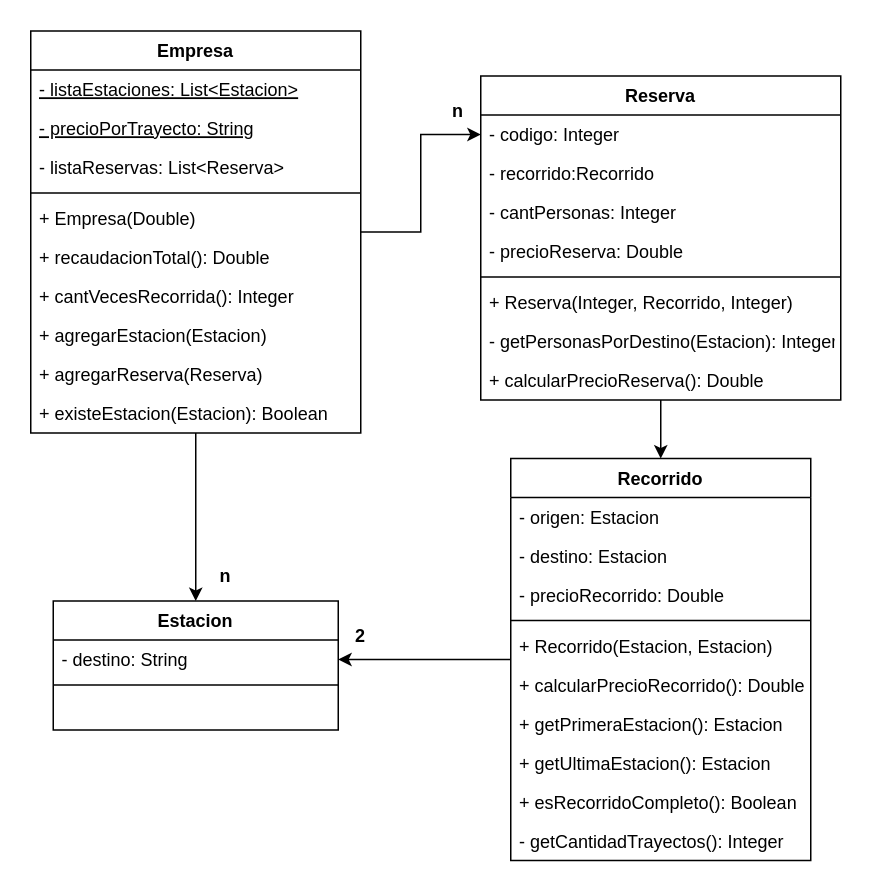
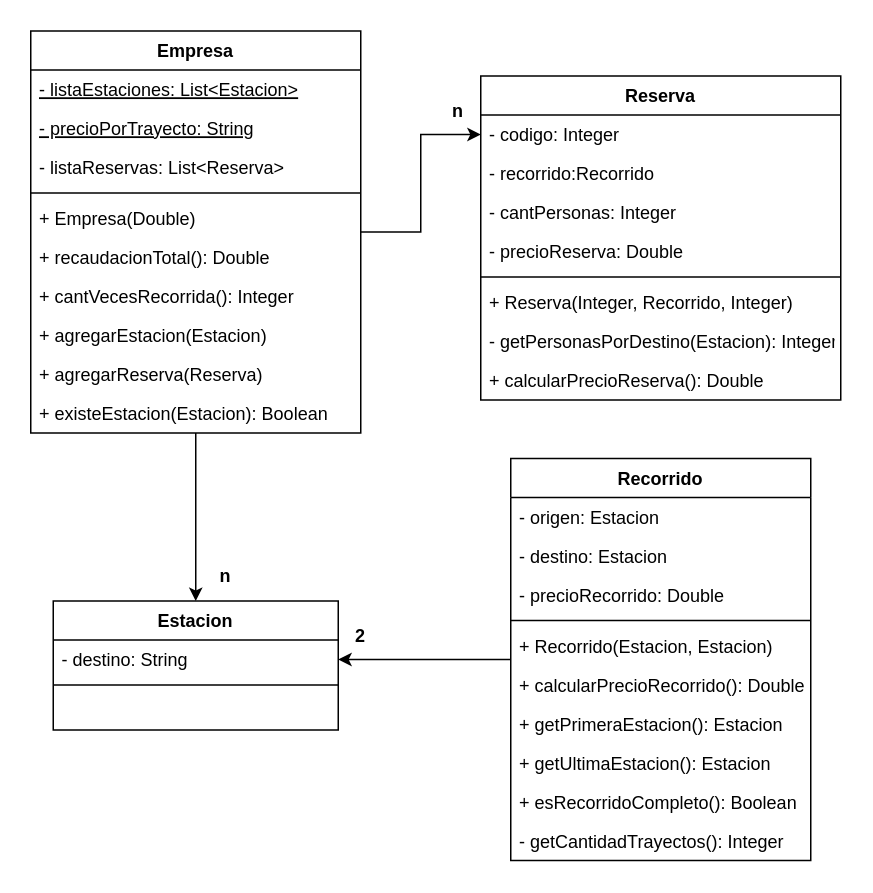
- <mxCell id="15" style="edgeStyle=orthogonalEdgeStyle;rounded=0;orthogonalLoop=1;jettySize=auto;html=1;entryX=0.5;entryY=0;entryDx=0;entryDy=0;" edge="1" parent="1" source="16" target="26"><mxGeometry relative="1" as="geometry" /></mxCell>
